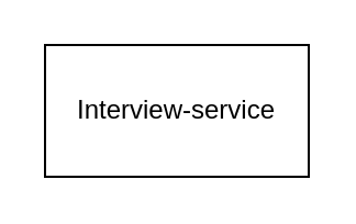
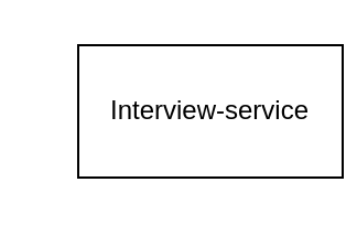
- <mxCell id="2" value="Interview-service" style="rounded=0;whiteSpace=wrap;html=1;" vertex="1" parent="1"><mxGeometry x="20" y="20" width="120" height="60" as="geometry" /></mxCell>
+ <mxCell id="2" value="Interview-service" style="rounded=0;whiteSpace=wrap;html=1;" vertex="1" parent="1"><mxGeometry x="35" y="20" width="120" height="60" as="geometry" /></mxCell>
